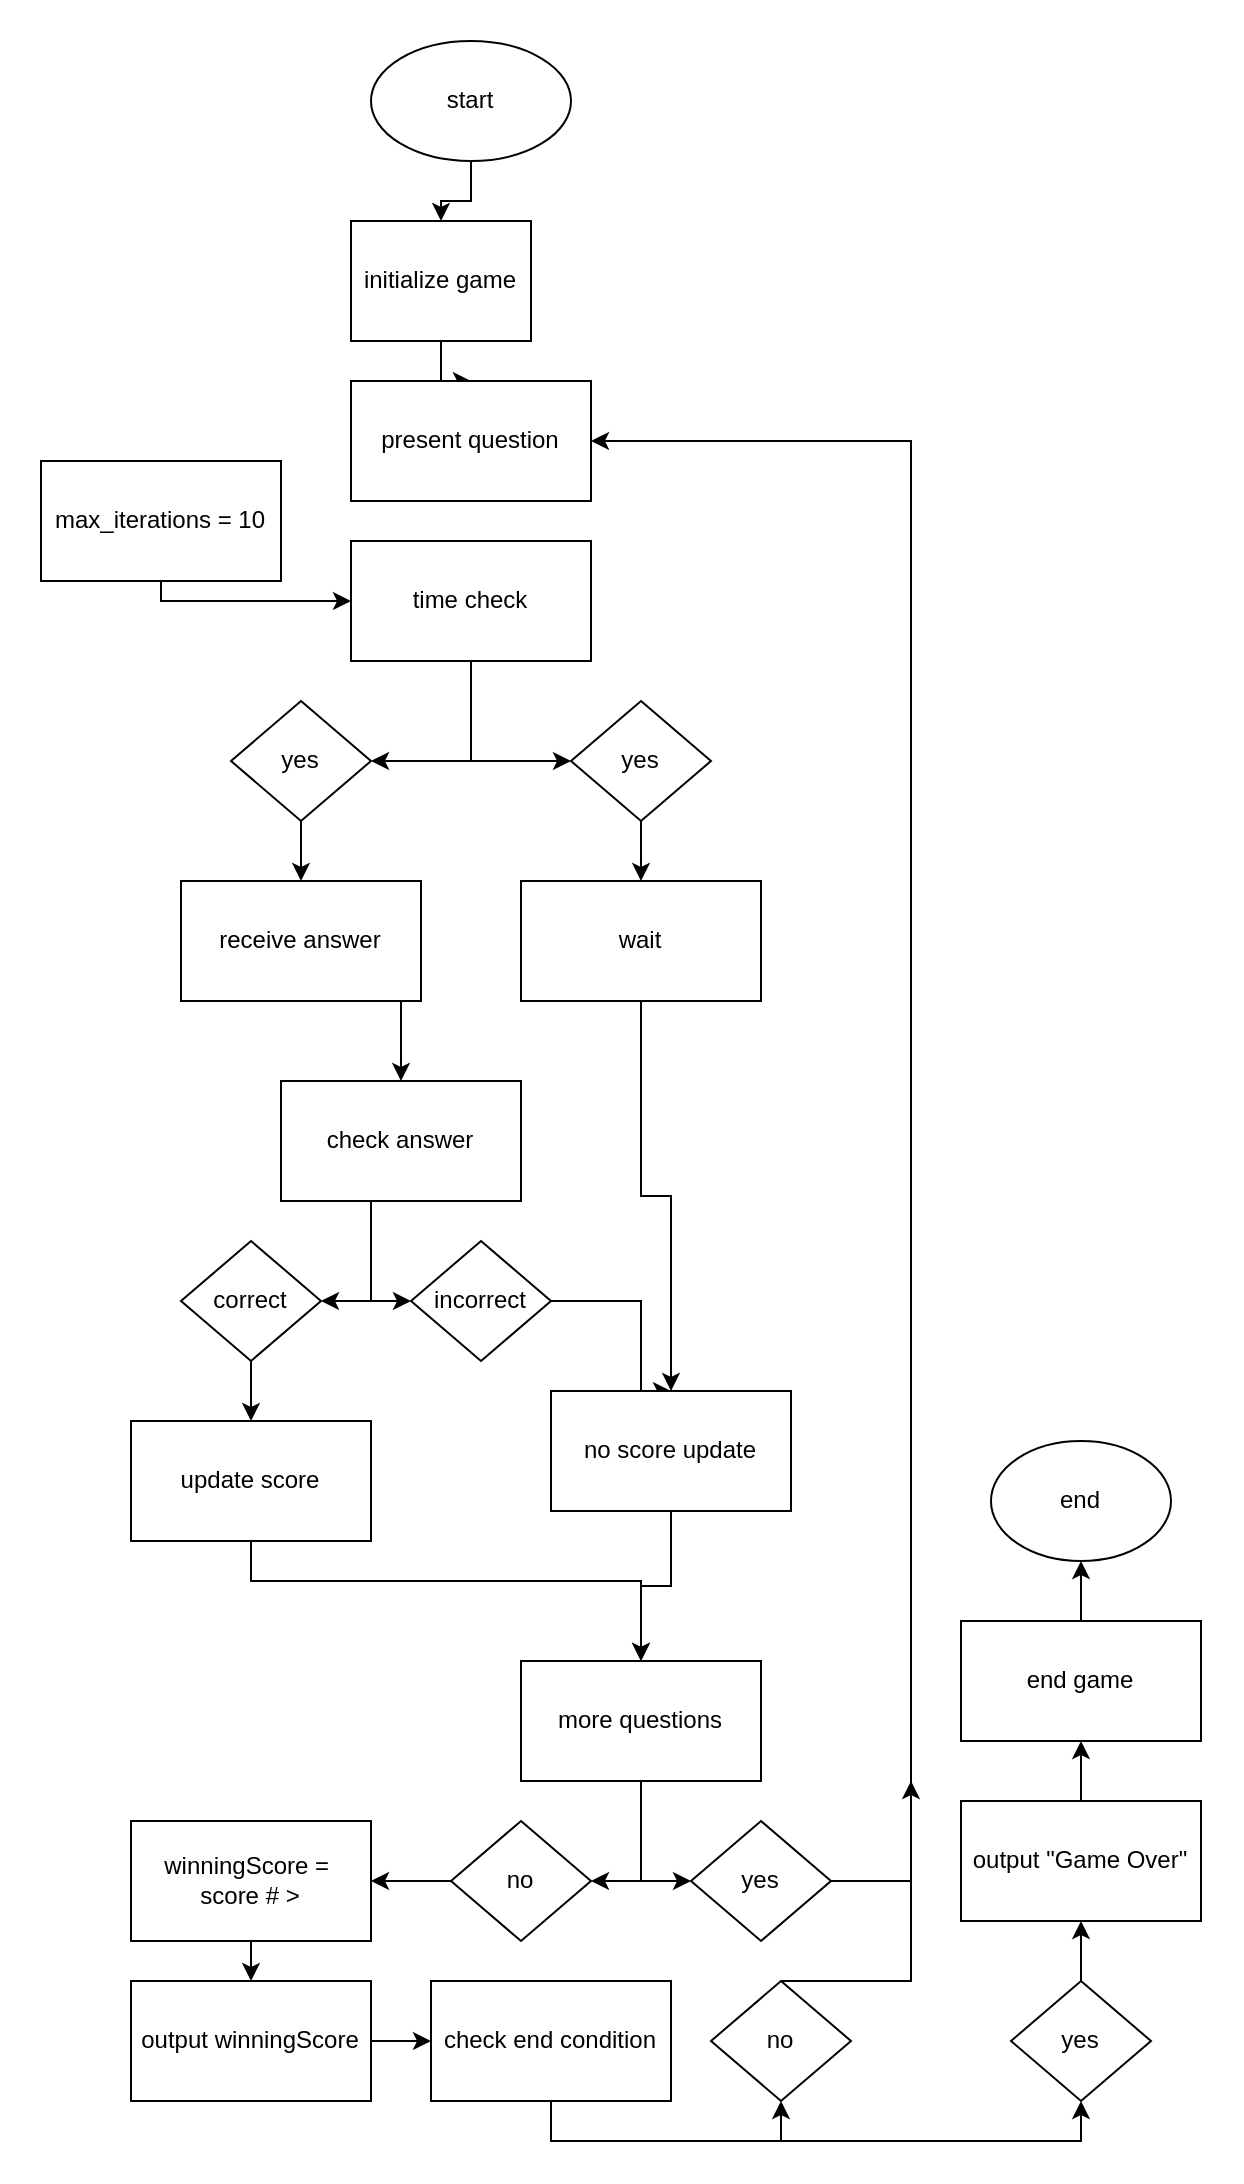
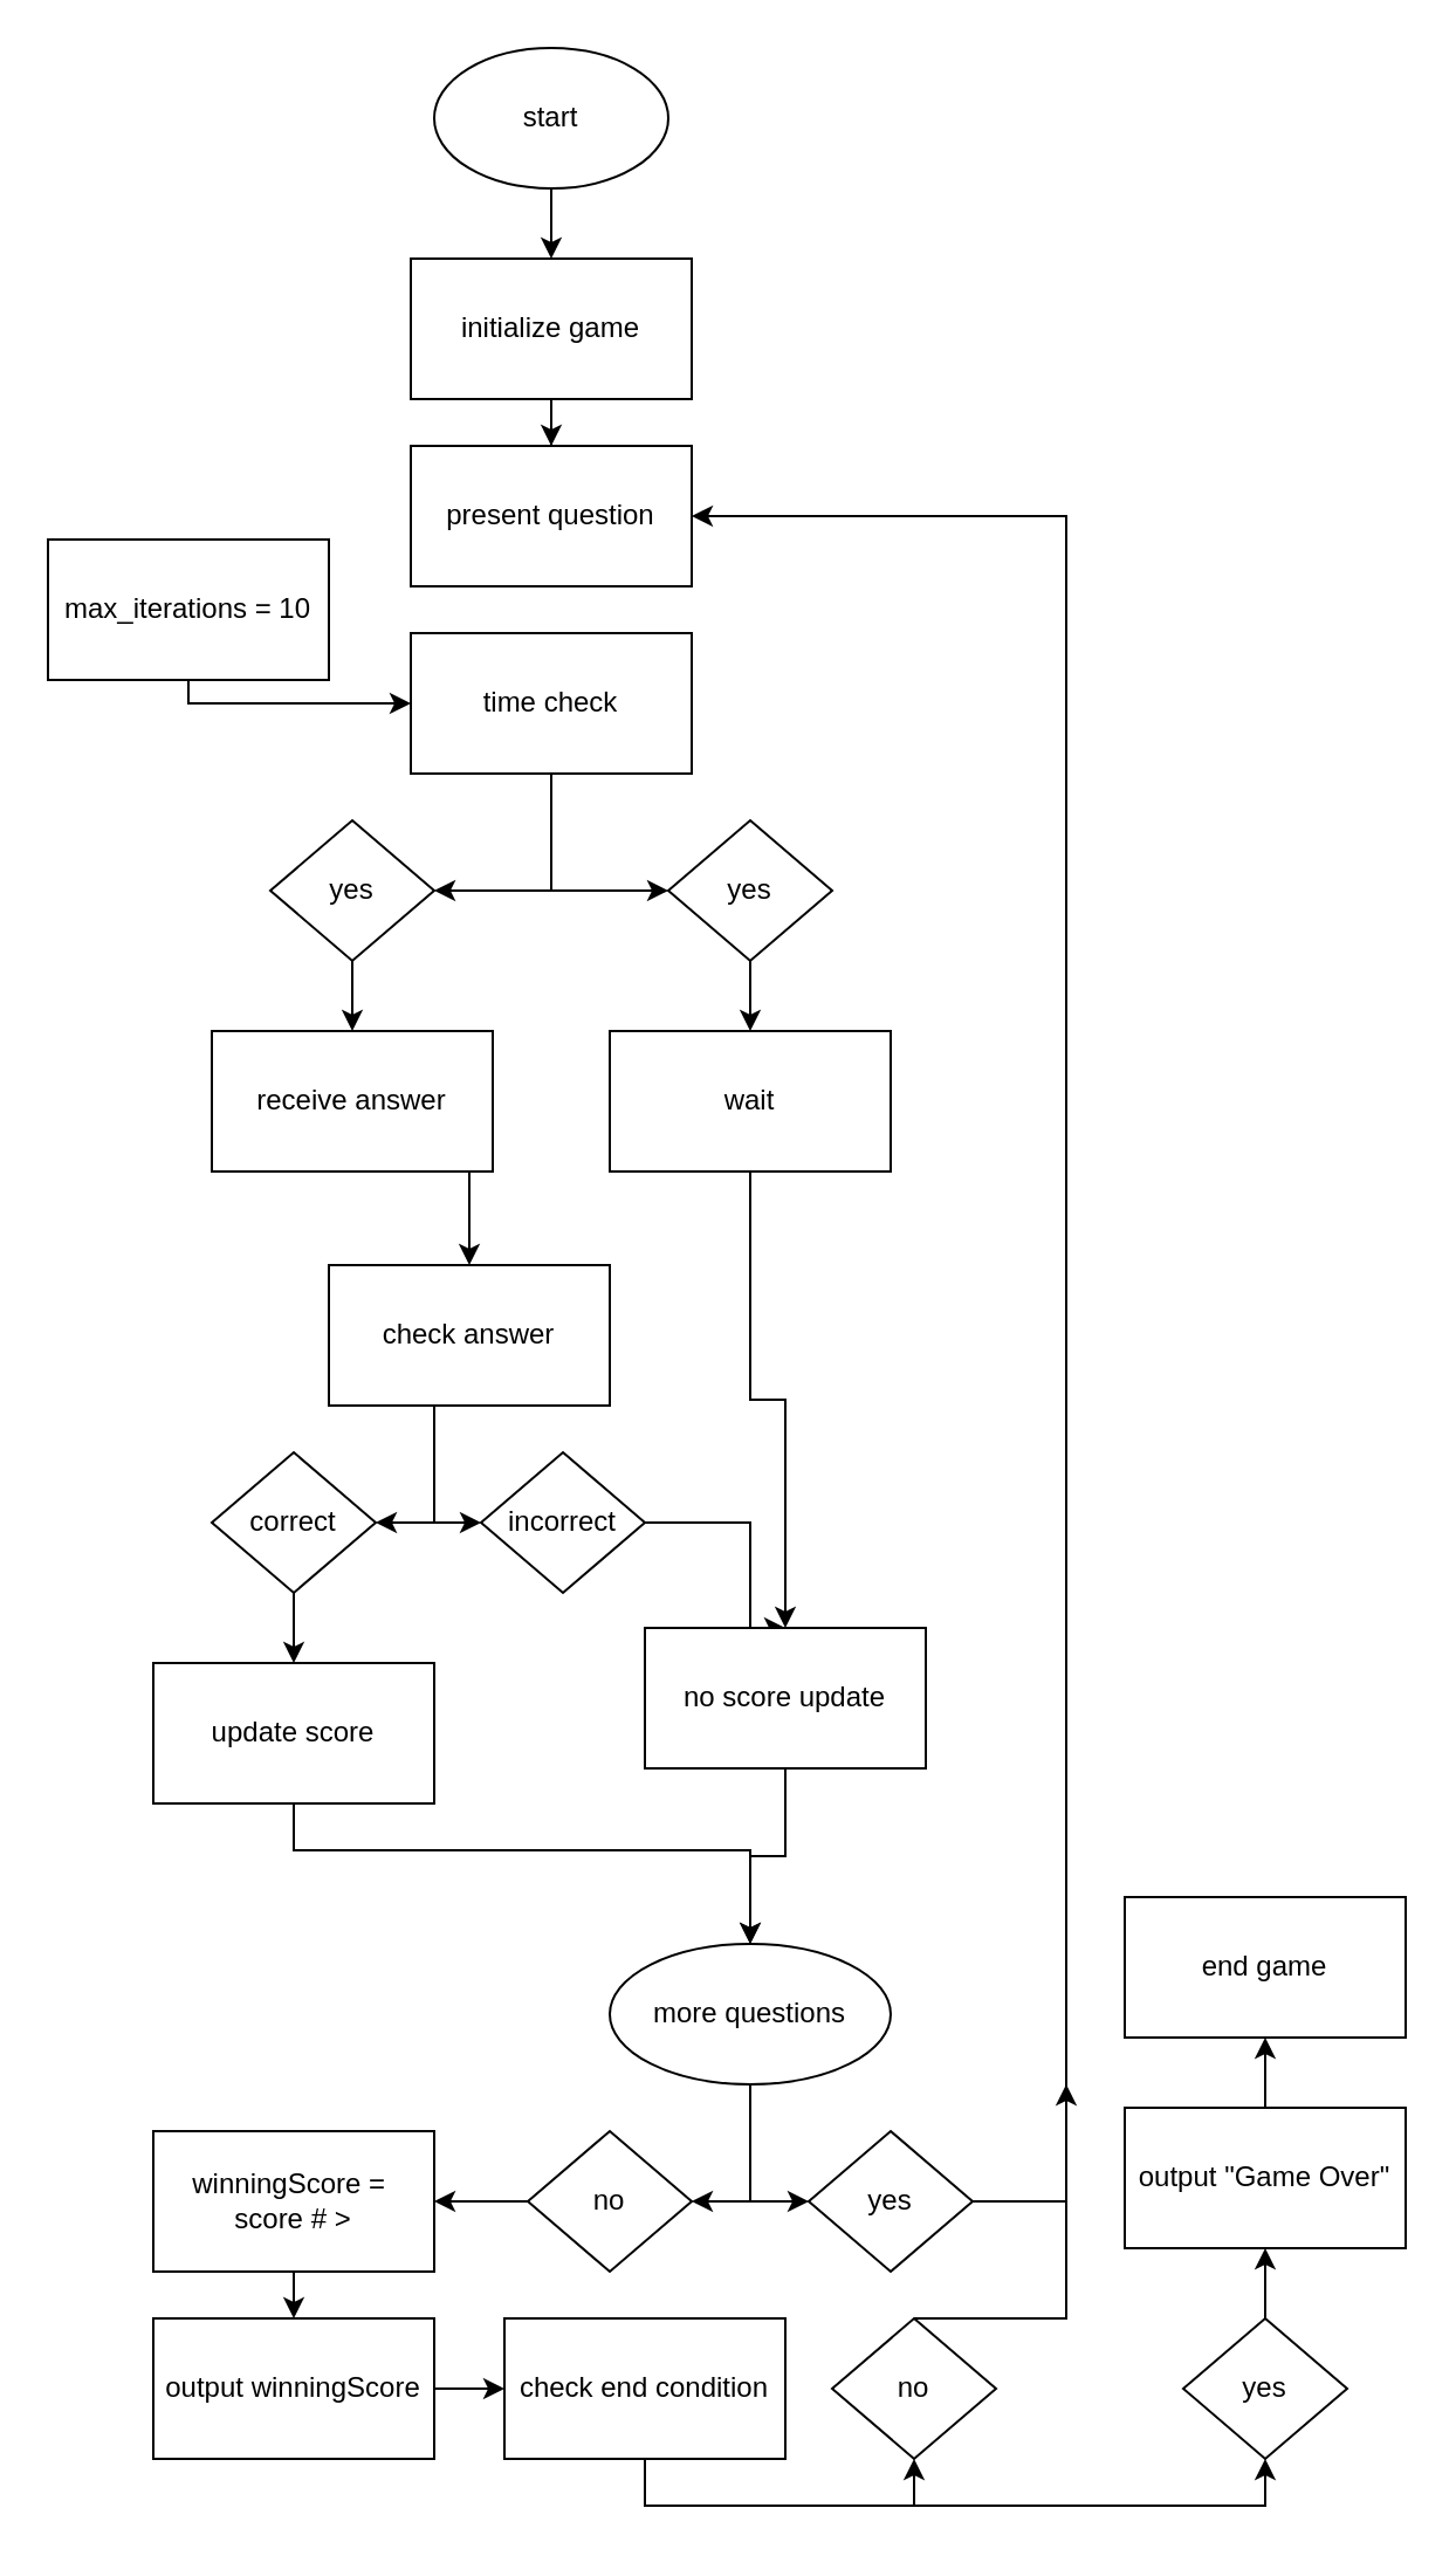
- <mxCell id="5" value="initialize game" style="rounded=0;whiteSpace=wrap;html=1;" vertex="1" parent="1"><mxGeometry x="175" y="110" width="90" height="60" as="geometry" /></mxCell>
+ <mxCell id="5" value="initialize game" style="rounded=0;whiteSpace=wrap;html=1;" vertex="1" parent="1"><mxGeometry x="175" y="110" width="120" height="60" as="geometry" /></mxCell>
- <mxCell id="53" value="end" style="ellipse;whiteSpace=wrap;html=1;" vertex="1" parent="1"><mxGeometry x="495" y="720" width="90" height="60" as="geometry" /></mxCell>
- <mxCell id="51" value="" style="edgeStyle=orthogonalEdgeStyle;rounded=0;orthogonalLoop=1;jettySize=auto;html=1;" edge="1" parent="1" source="52" target="53"><mxGeometry relative="1" as="geometry" /></mxCell>
- <mxCell id="29" value="more questions" style="rounded=0;whiteSpace=wrap;html=1;" vertex="1" parent="1"><mxGeometry x="260" y="830" width="120" height="60" as="geometry" /></mxCell>
+ <mxCell id="29" value="more questions" style="ellipse;whiteSpace=wrap;html=1;" vertex="1" parent="1"><mxGeometry x="260" y="830" width="120" height="60" as="geometry" /></mxCell>
